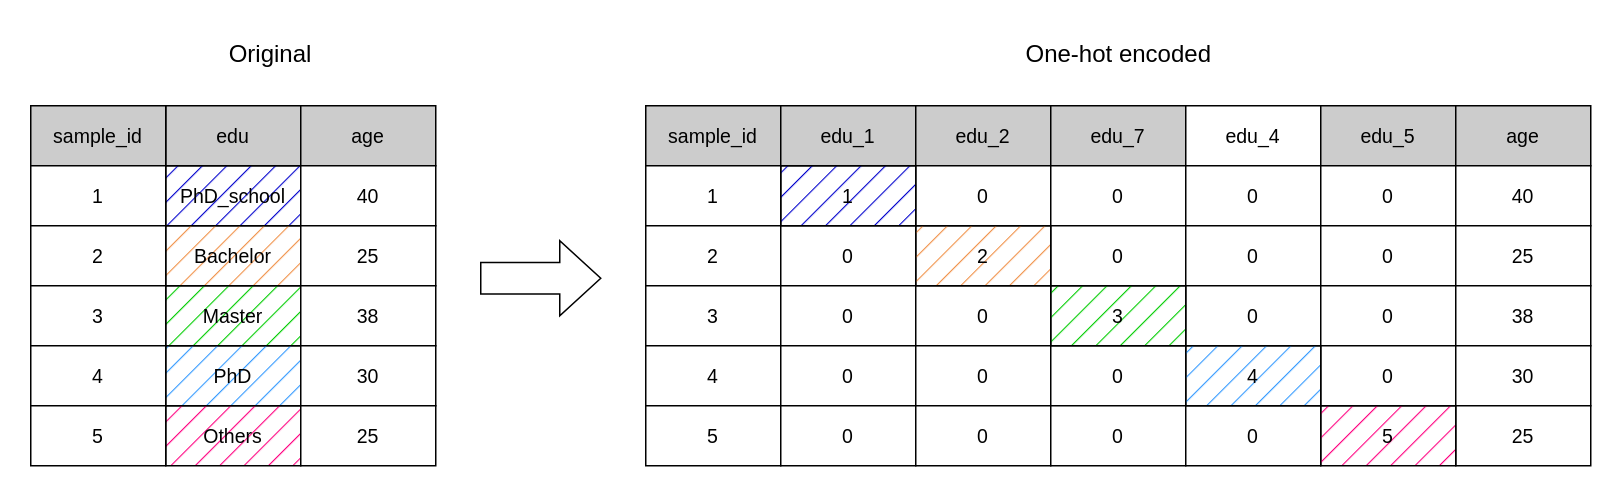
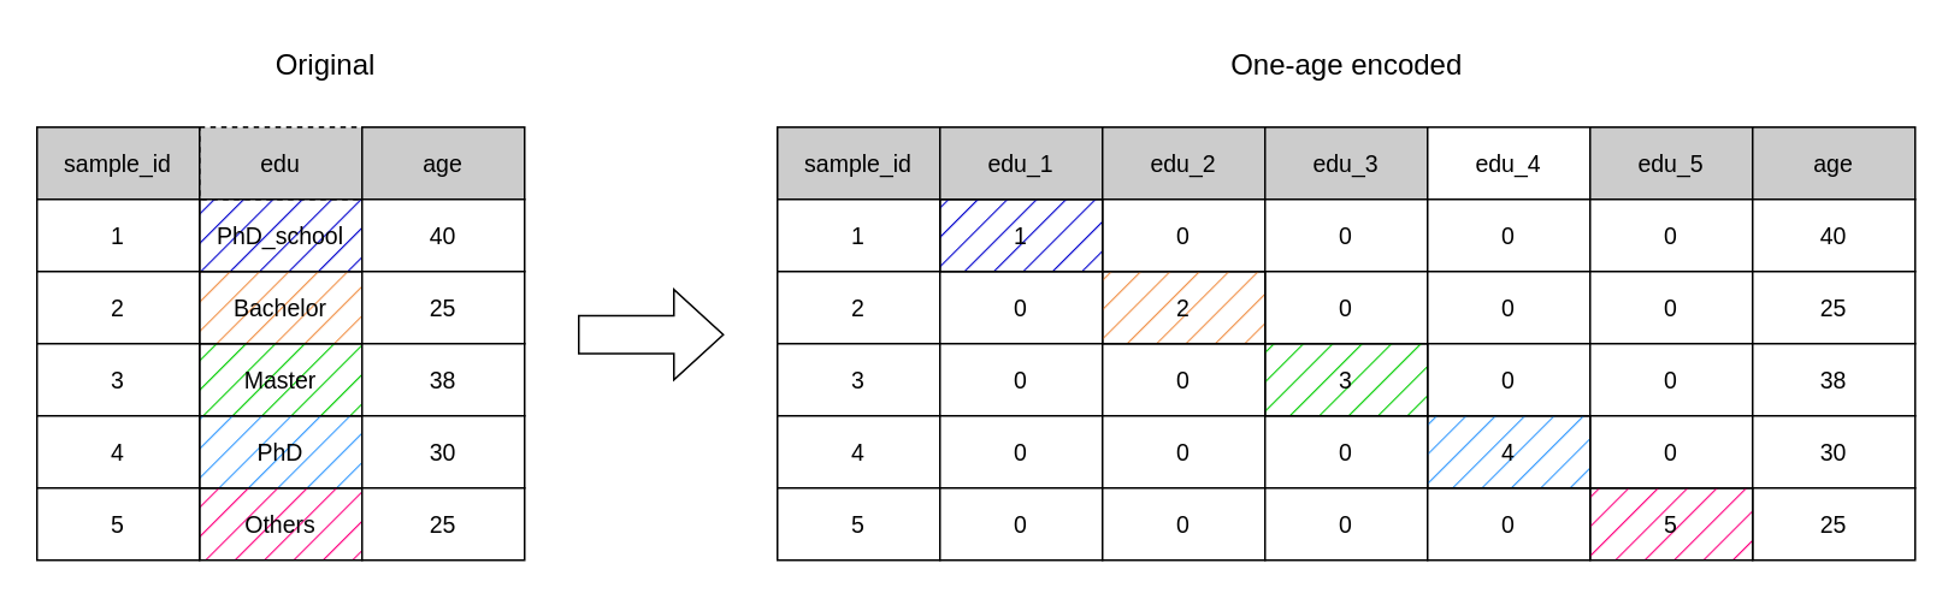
- <mxCell id="63" value="One-hot encoded" style="text;html=1;align=center;verticalAlign=middle;whiteSpace=wrap;rounded=0;fontSize=16;" vertex="1" parent="1"><mxGeometry x="662.5" y="20" width="165" height="30" as="geometry" /></mxCell>
+ <mxCell id="63" value="One-age encoded" style="text;html=1;align=center;verticalAlign=middle;whiteSpace=wrap;rounded=0;fontSize=16;" vertex="1" parent="1"><mxGeometry x="662.5" y="20" width="165" height="30" as="geometry" /></mxCell>
- <mxCell id="2" value="edu" style="rounded=0;whiteSpace=wrap;html=1;fontSize=13;fillColor=#CCCCCC;" vertex="1" parent="1"><mxGeometry x="110" y="70" width="90" height="40" as="geometry" /></mxCell>
+ <mxCell id="2" value="edu" style="rounded=0;whiteSpace=wrap;html=1;fontSize=13;fillColor=#CCCCCC;dashed=1;" vertex="1" parent="1"><mxGeometry x="110" y="70" width="90" height="40" as="geometry" /></mxCell>
- <mxCell id="37" value="edu_7" style="rounded=0;whiteSpace=wrap;html=1;fontSize=13;fillColor=#CCCCCC;" vertex="1" parent="1"><mxGeometry x="700" y="70" width="90" height="40" as="geometry" /></mxCell>
+ <mxCell id="37" value="edu_3" style="rounded=0;whiteSpace=wrap;html=1;fontSize=13;fillColor=#CCCCCC;" vertex="1" parent="1"><mxGeometry x="700" y="70" width="90" height="40" as="geometry" /></mxCell>
